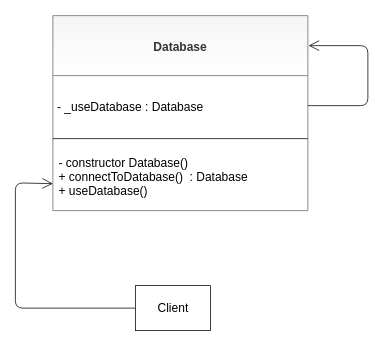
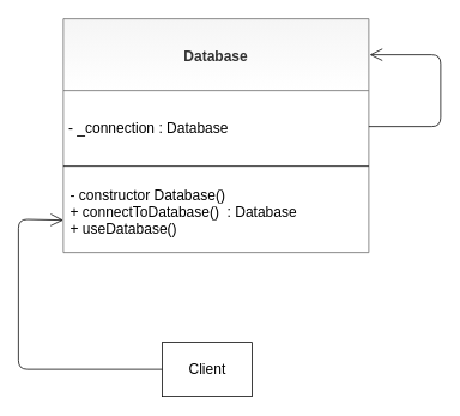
- <mxCell id="3" value="- _useDatabase : Database" style="text;strokeColor=none;fillColor=none;align=left;verticalAlign=middle;spacingLeft=4;spacingRight=4;overflow=hidden;rotatable=0;points=[[0,0.5],[1,0.5]];portConstraint=eastwest;fontSize=16;" parent="2" vertex="1"><mxGeometry y="80" width="340" height="80" as="geometry" /></mxCell>
+ <mxCell id="3" value="- _connection : Database" style="text;strokeColor=none;fillColor=none;align=left;verticalAlign=middle;spacingLeft=4;spacingRight=4;overflow=hidden;rotatable=0;points=[[0,0.5],[1,0.5]];portConstraint=eastwest;fontSize=16;" parent="2" vertex="1"><mxGeometry y="80" width="340" height="80" as="geometry" /></mxCell>
